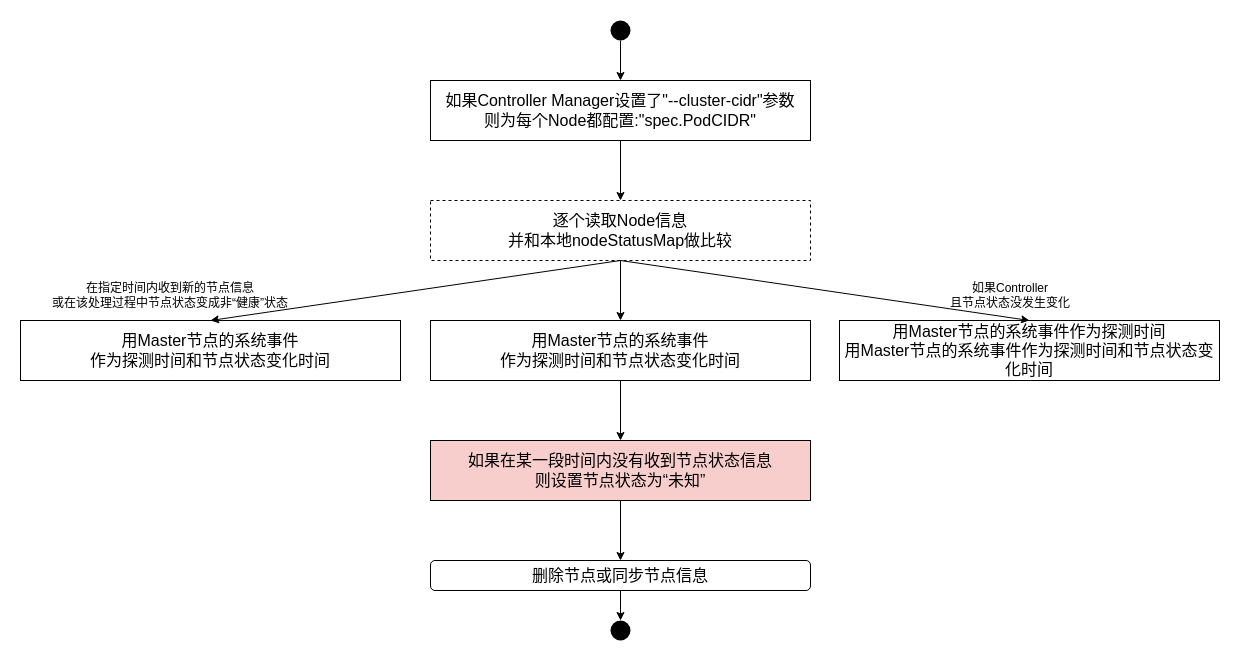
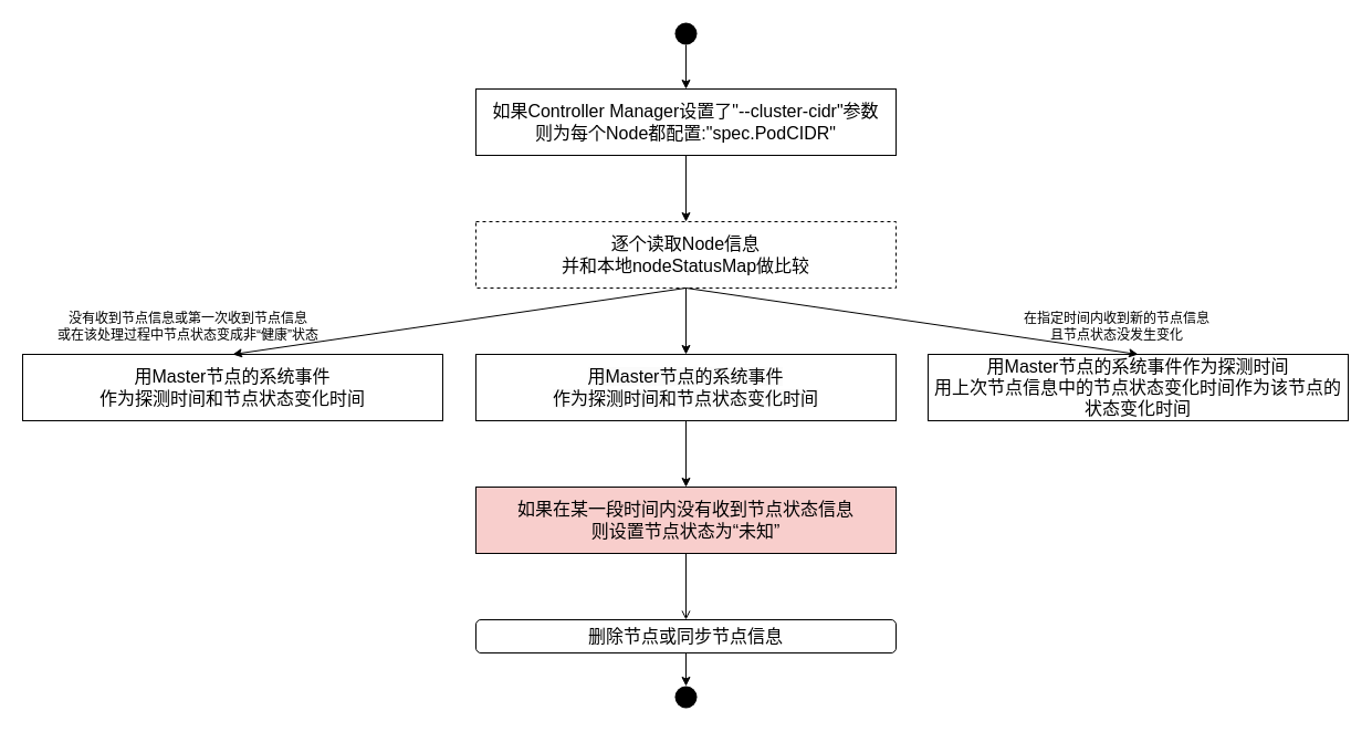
- <mxCell id="20" value="在指定时间内收到新的节点信息&lt;br&gt;或在该处理过程中节点状态变成非“健康”状态" style="text;html=1;strokeColor=none;fillColor=none;align=center;verticalAlign=middle;whiteSpace=wrap;rounded=0;" vertex="1" parent="2"><mxGeometry x="30" y="260" width="240" height="30" as="geometry" /></mxCell>
+ <mxCell id="20" value="没有收到节点信息或第一次收到节点信息&lt;br&gt;或在该处理过程中节点状态变成非“健康”状态" style="text;html=1;strokeColor=none;fillColor=none;align=center;verticalAlign=middle;whiteSpace=wrap;rounded=0;" vertex="1" parent="2"><mxGeometry x="30" y="260" width="240" height="30" as="geometry" /></mxCell>
- <mxCell id="21" value="如果Controller&lt;br&gt;且节点状态没发生变化" style="text;html=1;strokeColor=none;fillColor=none;align=center;verticalAlign=middle;whiteSpace=wrap;rounded=0;" vertex="1" parent="2"><mxGeometry x="900" y="260" width="180" height="30" as="geometry" /></mxCell>
+ <mxCell id="21" value="在指定时间内收到新的节点信息&lt;br&gt;且节点状态没发生变化" style="text;html=1;strokeColor=none;fillColor=none;align=center;verticalAlign=middle;whiteSpace=wrap;rounded=0;" vertex="1" parent="2"><mxGeometry x="900" y="260" width="180" height="30" as="geometry" /></mxCell>
- <mxCell id="9" value="用Master节点的系统事件作为探测时间&lt;br&gt;用Master节点的系统事件作为探测时间和节点状态变化时间" style="rounded=0;whiteSpace=wrap;html=1;fontSize=16;" vertex="1" parent="2"><mxGeometry x="819" y="300" width="380" height="60" as="geometry" /></mxCell>
+ <mxCell id="9" value="用Master节点的系统事件作为探测时间&lt;br&gt;用上次节点信息中的节点状态变化时间作为该节点的状态变化时间" style="rounded=0;whiteSpace=wrap;html=1;fontSize=16;" vertex="1" parent="2"><mxGeometry x="819" y="300" width="380" height="60" as="geometry" /></mxCell>
- <mxCell id="16" value="" style="edgeStyle=orthogonalEdgeStyle;rounded=0;orthogonalLoop=1;jettySize=auto;html=1;" edge="1" parent="2" source="10" target="11"><mxGeometry relative="1" as="geometry" /></mxCell>
+ <mxCell id="16" value="" style="edgeStyle=orthogonalEdgeStyle;rounded=0;orthogonalLoop=1;jettySize=auto;html=1;endArrow=open;" edge="1" parent="2" source="10" target="11"><mxGeometry relative="1" as="geometry" /></mxCell>
